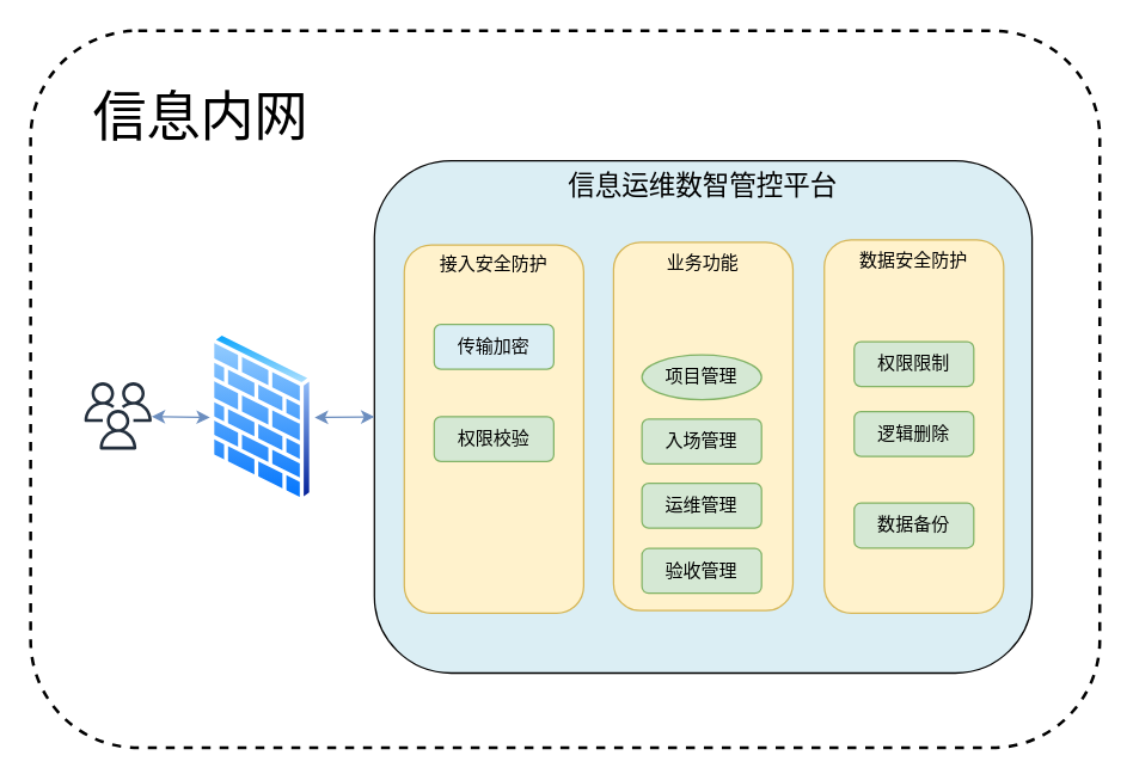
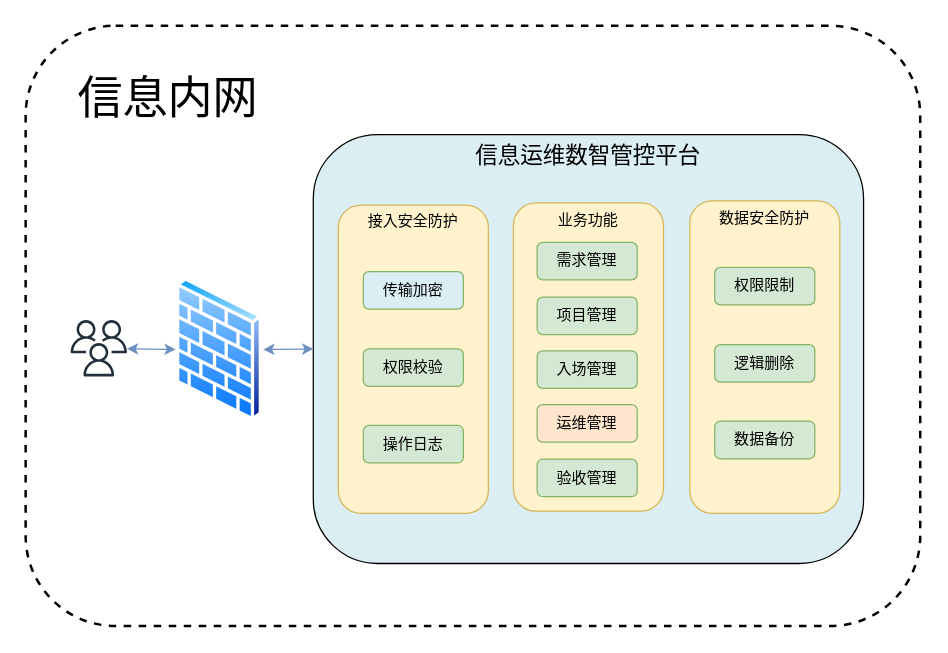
+ <mxCell id="17" value="需求管理" style="rounded=1;whiteSpace=wrap;html=1;fillColor=#d5e8d4;strokeColor=#82b366;" vertex="1" parent="1"><mxGeometry x="429" y="193.25" width="80" height="30" as="geometry" /></mxCell>
- <mxCell id="13" value="权限限制" style="rounded=1;whiteSpace=wrap;html=1;fillColor=#d5e8d4;strokeColor=#82b366;" vertex="1" parent="1"><mxGeometry x="571" y="228.25" width="80" height="30" as="geometry" /></mxCell>
+ <mxCell id="13" value="权限限制" style="rounded=1;whiteSpace=wrap;html=1;fillColor=#d5e8d4;strokeColor=#82b366;" vertex="1" parent="1"><mxGeometry x="571" y="213.25" width="80" height="30" as="geometry" /></mxCell>
- <mxCell id="18" value="项目管理" style="ellipse;whiteSpace=wrap;html=1;fillColor=#d5e8d4;strokeColor=#82b366;" vertex="1" parent="1"><mxGeometry x="429" y="237" width="80" height="30" as="geometry" /></mxCell>
+ <mxCell id="18" value="项目管理" style="rounded=1;whiteSpace=wrap;html=1;fillColor=#d5e8d4;strokeColor=#82b366;" vertex="1" parent="1"><mxGeometry x="429" y="237" width="80" height="30" as="geometry" /></mxCell>
- <mxCell id="20" value="运维管理" style="rounded=1;whiteSpace=wrap;html=1;fillColor=#d5e8d4;strokeColor=#82b366;" vertex="1" parent="1"><mxGeometry x="429" y="323" width="80" height="30" as="geometry" /></mxCell>
+ <mxCell id="20" value="运维管理" style="rounded=1;whiteSpace=wrap;html=1;fillColor=#ffe6cc;strokeColor=#82b366;" vertex="1" parent="1"><mxGeometry x="429" y="323" width="80" height="30" as="geometry" /></mxCell>
+ <mxCell id="9" value="操作日志" style="rounded=1;whiteSpace=wrap;html=1;fillColor=#d5e8d4;strokeColor=#82b366;" vertex="1" parent="1"><mxGeometry x="290" y="339.62" width="80" height="30" as="geometry" /></mxCell>
